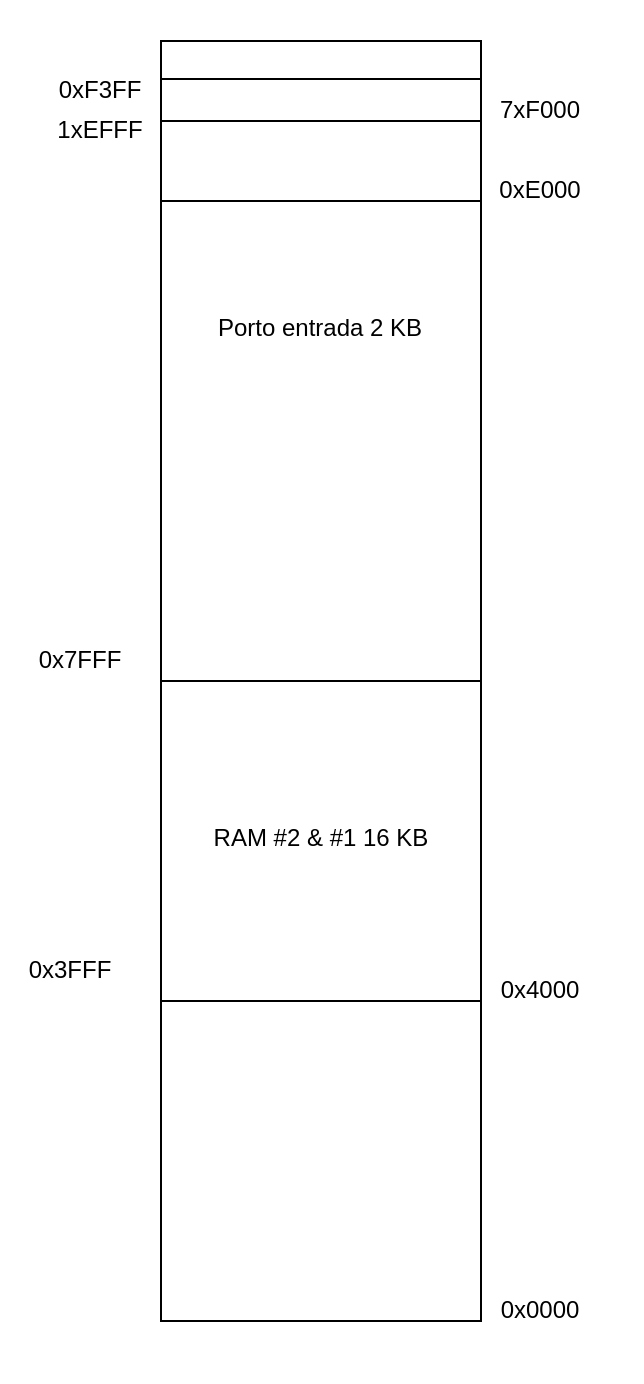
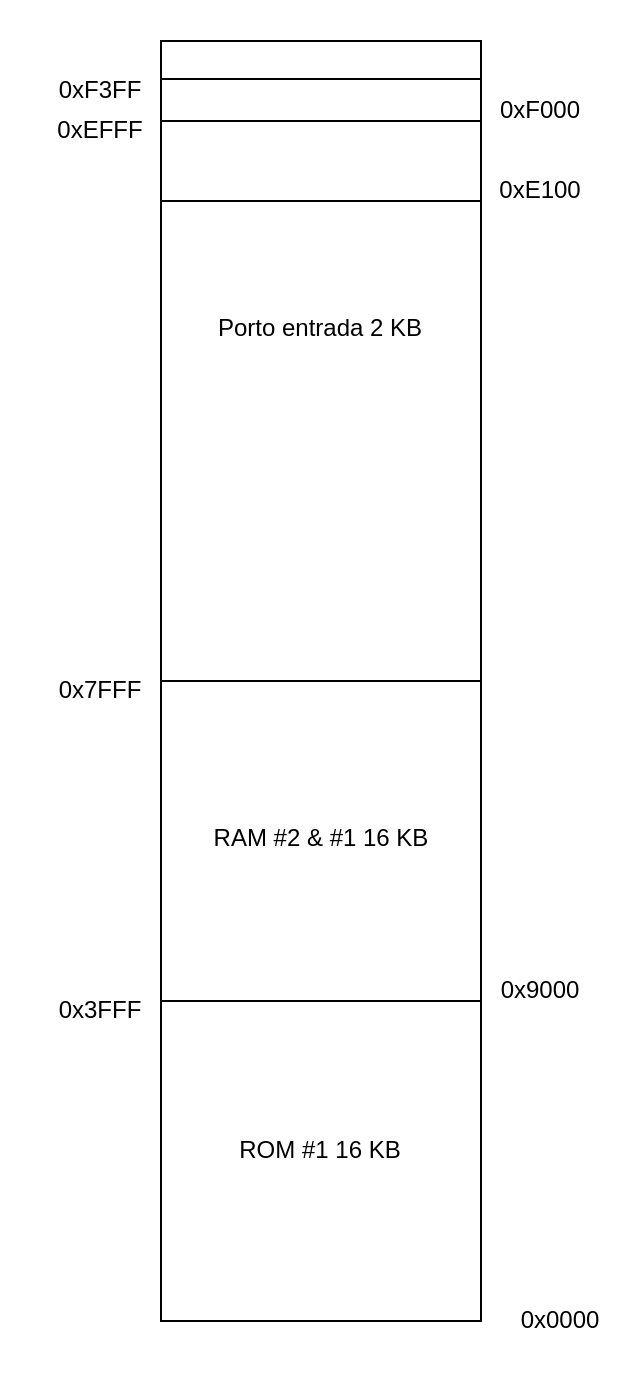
- <mxCell id="13" value="7xF000" style="text;html=1;strokeColor=none;fillColor=none;align=center;verticalAlign=middle;whiteSpace=wrap;rounded=0;" vertex="1" parent="1"><mxGeometry x="240" y="40" width="60" height="30" as="geometry" /></mxCell>
+ <mxCell id="13" value="0xF000" style="text;html=1;strokeColor=none;fillColor=none;align=center;verticalAlign=middle;whiteSpace=wrap;rounded=0;" vertex="1" parent="1"><mxGeometry x="240" y="40" width="60" height="30" as="geometry" /></mxCell>
- <mxCell id="18" value="1xEFFF" style="text;html=1;strokeColor=none;fillColor=none;align=center;verticalAlign=middle;whiteSpace=wrap;rounded=0;" vertex="1" parent="1"><mxGeometry x="20" y="50" width="60" height="30" as="geometry" /></mxCell>
+ <mxCell id="18" value="0xEFFF" style="text;html=1;strokeColor=none;fillColor=none;align=center;verticalAlign=middle;whiteSpace=wrap;rounded=0;" vertex="1" parent="1"><mxGeometry x="20" y="50" width="60" height="30" as="geometry" /></mxCell>
- <mxCell id="17" value="0xE000" style="text;html=1;strokeColor=none;fillColor=none;align=center;verticalAlign=middle;whiteSpace=wrap;rounded=0;" vertex="1" parent="1"><mxGeometry x="240" y="80" width="60" height="30" as="geometry" /></mxCell>
+ <mxCell id="17" value="0xE100" style="text;html=1;strokeColor=none;fillColor=none;align=center;verticalAlign=middle;whiteSpace=wrap;rounded=0;" vertex="1" parent="1"><mxGeometry x="240" y="80" width="60" height="30" as="geometry" /></mxCell>
- <mxCell id="10" value="0x7FFF" style="text;html=1;strokeColor=none;fillColor=none;align=center;verticalAlign=middle;whiteSpace=wrap;rounded=0;" vertex="1" parent="1"><mxGeometry x="10" y="315" width="60" height="30" as="geometry" /></mxCell>
+ <mxCell id="10" value="0x7FFF" style="text;html=1;strokeColor=none;fillColor=none;align=center;verticalAlign=middle;whiteSpace=wrap;rounded=0;" vertex="1" parent="1"><mxGeometry x="20" y="330" width="60" height="30" as="geometry" /></mxCell>
- <mxCell id="6" value="0x3FFF" style="text;html=1;strokeColor=none;fillColor=none;align=center;verticalAlign=middle;whiteSpace=wrap;rounded=0;" vertex="1" parent="1"><mxGeometry x="5" y="470" width="60" height="30" as="geometry" /></mxCell>
+ <mxCell id="6" value="0x3FFF" style="text;html=1;strokeColor=none;fillColor=none;align=center;verticalAlign=middle;whiteSpace=wrap;rounded=0;" vertex="1" parent="1"><mxGeometry x="20" y="490" width="60" height="30" as="geometry" /></mxCell>
- <mxCell id="9" value="0x4000" style="text;html=1;strokeColor=none;fillColor=none;align=center;verticalAlign=middle;whiteSpace=wrap;rounded=0;" vertex="1" parent="1"><mxGeometry x="240" y="480" width="60" height="30" as="geometry" /></mxCell>
+ <mxCell id="9" value="0x9000" style="text;html=1;strokeColor=none;fillColor=none;align=center;verticalAlign=middle;whiteSpace=wrap;rounded=0;" vertex="1" parent="1"><mxGeometry x="240" y="480" width="60" height="30" as="geometry" /></mxCell>
+ <mxCell id="5" value="ROM #1 16 KB" style="text;html=1;strokeColor=none;fillColor=none;align=center;verticalAlign=middle;whiteSpace=wrap;rounded=0;" vertex="1" parent="1"><mxGeometry x="115" y="560" width="90" height="30" as="geometry" /></mxCell>
- <mxCell id="3" value="0x0000" style="text;html=1;strokeColor=none;fillColor=none;align=center;verticalAlign=middle;whiteSpace=wrap;rounded=0;" vertex="1" parent="1"><mxGeometry x="240" y="640" width="60" height="30" as="geometry" /></mxCell>
+ <mxCell id="3" value="0x0000" style="text;html=1;strokeColor=none;fillColor=none;align=center;verticalAlign=middle;whiteSpace=wrap;rounded=0;" vertex="1" parent="1"><mxGeometry x="250" y="645" width="60" height="30" as="geometry" /></mxCell>
